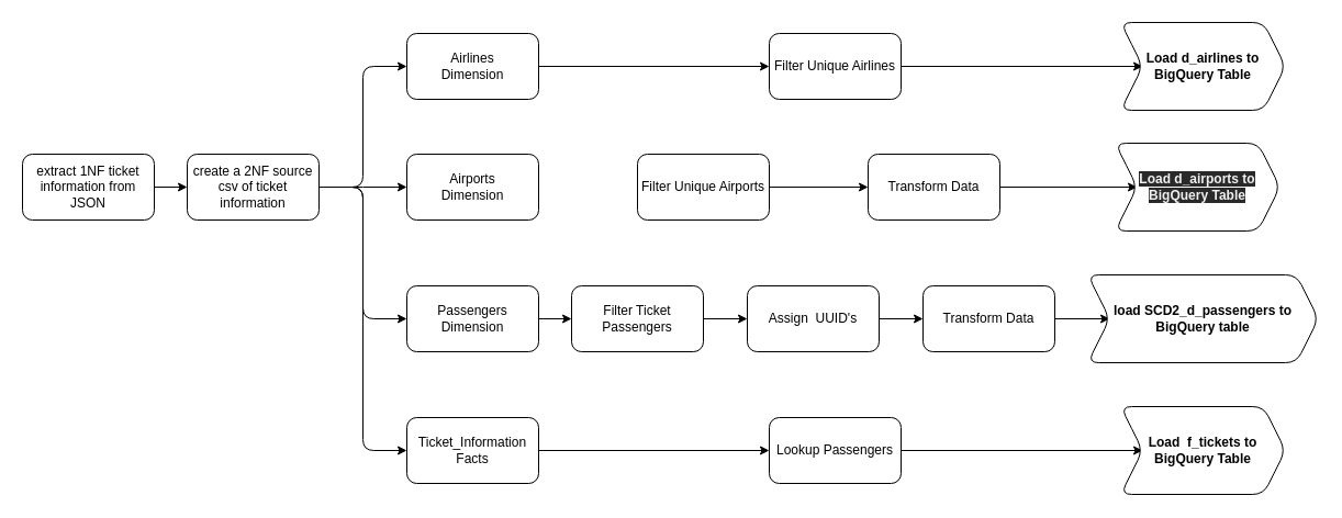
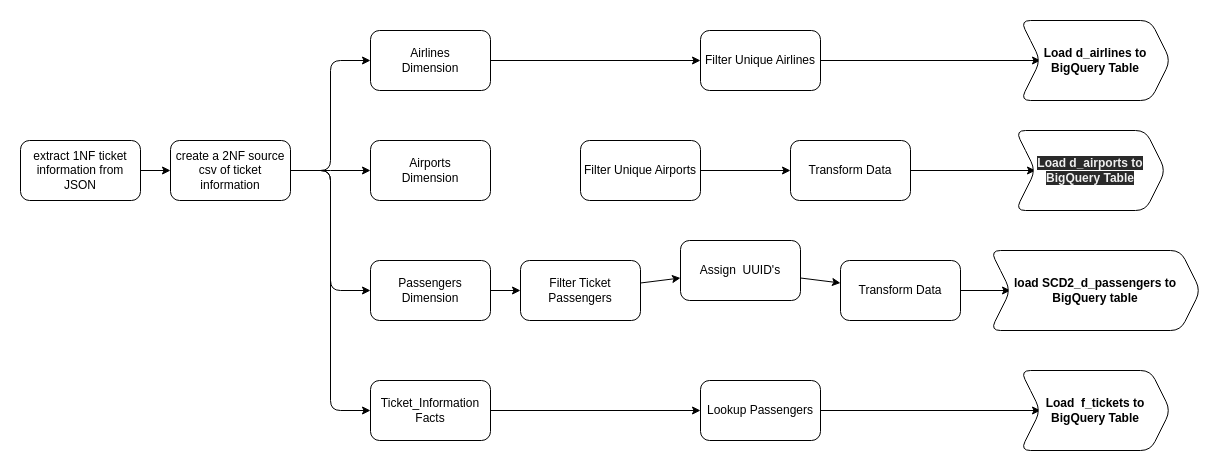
- <mxCell id="22" value="Assign&amp;nbsp; UUID's" style="whiteSpace=wrap;html=1;rounded=1;" vertex="1" parent="1"><mxGeometry x="680" y="260" width="120" height="60" as="geometry" /></mxCell>
+ <mxCell id="22" value="Assign&amp;nbsp; UUID's" style="whiteSpace=wrap;html=1;rounded=1;" vertex="1" parent="1"><mxGeometry x="680" y="240" width="120" height="60" as="geometry" /></mxCell>
